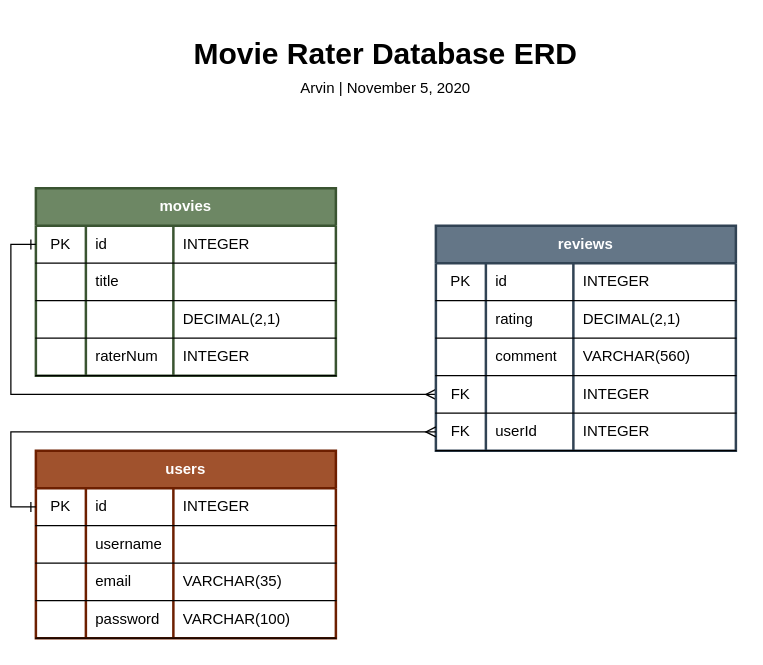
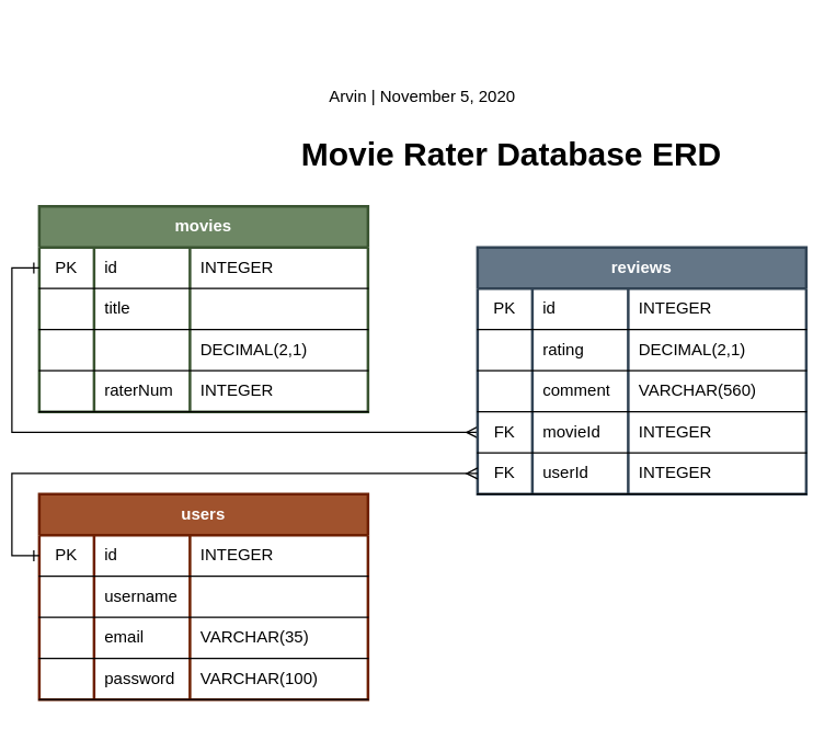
- <mxCell id="57" value="Movie Rater Database ERD" style="text;strokeColor=none;fillColor=none;fontSize=24;fontStyle=1;verticalAlign=middle;align=center;rounded=0;shadow=0;sketch=0;glass=0;" vertex="1" parent="1"><mxGeometry x="120" y="20" width="360" height="40" as="geometry" /></mxCell>
+ <mxCell id="57" value="Movie Rater Database ERD" style="text;strokeColor=none;fillColor=none;fontSize=24;fontStyle=1;verticalAlign=middle;align=center;rounded=0;shadow=0;sketch=0;glass=0;" vertex="1" parent="1"><mxGeometry x="185" y="90" width="360" height="40" as="geometry" /></mxCell>
+ <mxCell id="34" value="movieId" style="shape=partialRectangle;html=1;whiteSpace=wrap;connectable=0;fillColor=none;top=0;left=0;bottom=0;right=0;align=left;spacingLeft=6;overflow=hidden;flipH=0;" vertex="1" parent="32"><mxGeometry x="40" width="70" height="30" as="geometry" /></mxCell>
